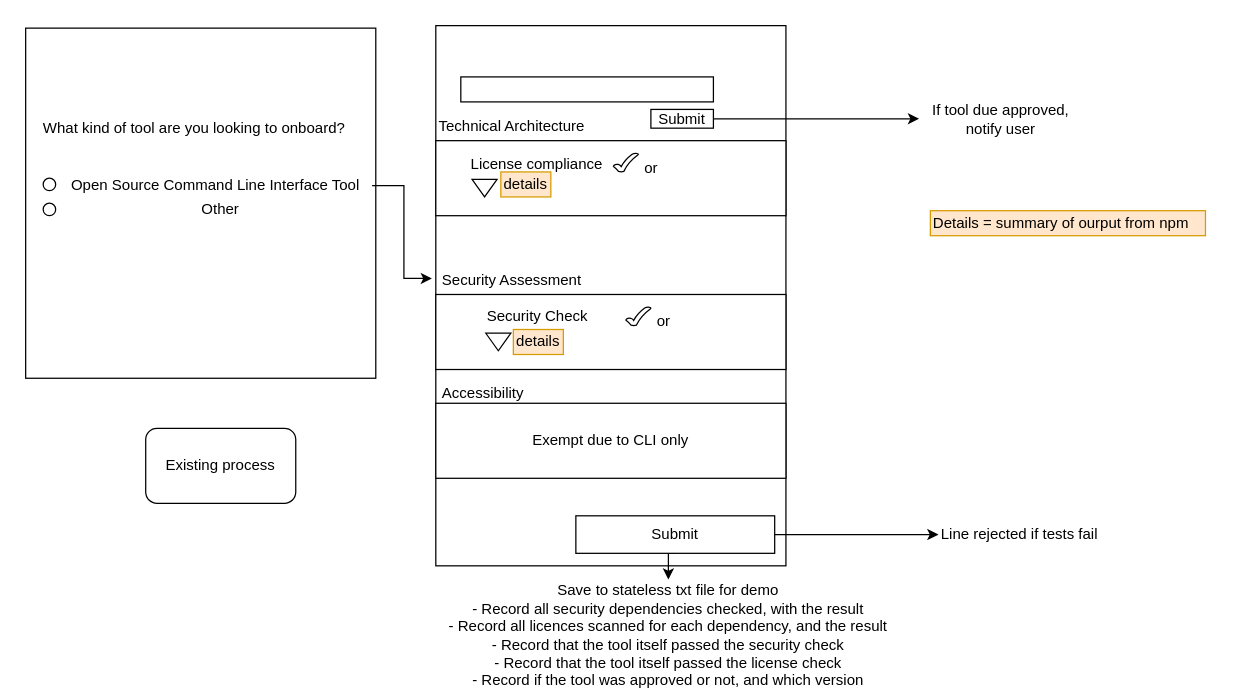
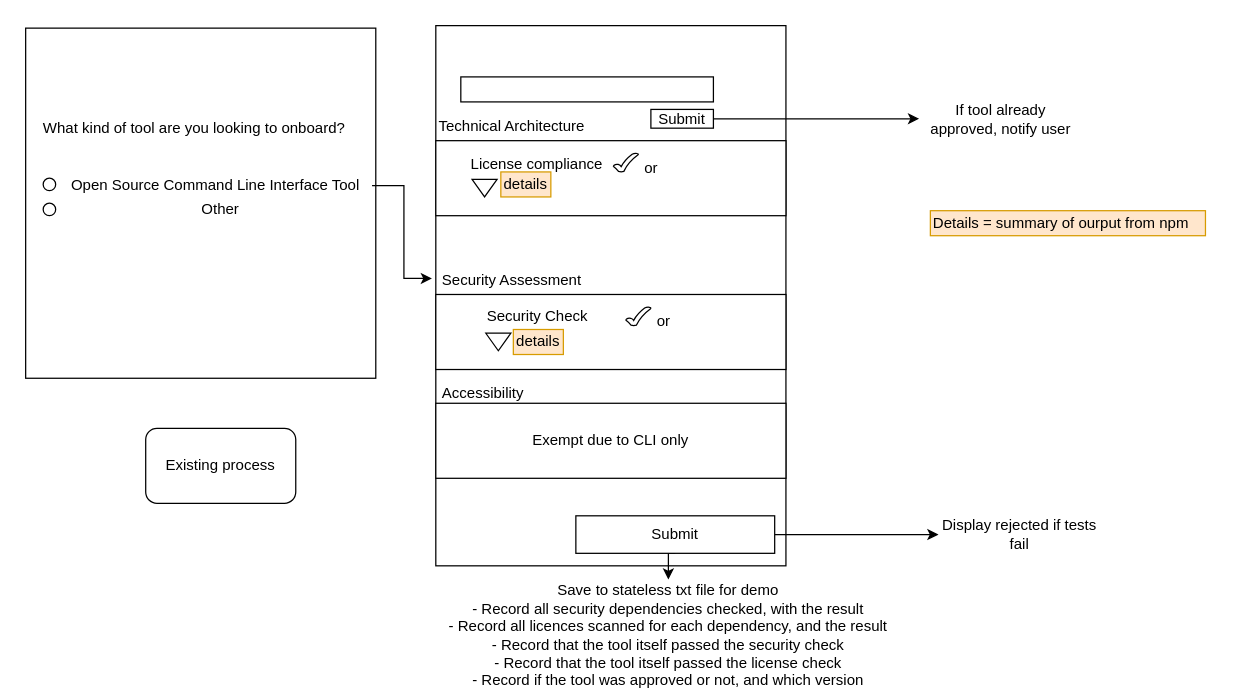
- <mxCell id="29" value="If tool due approved, notify user" style="text;html=1;strokeColor=none;fillColor=none;align=center;verticalAlign=middle;whiteSpace=wrap;rounded=0;" vertex="1" parent="1"><mxGeometry x="734.5" y="84.5" width="130" height="20" as="geometry" /></mxCell>
+ <mxCell id="29" value="If tool already approved, notify user" style="text;html=1;strokeColor=none;fillColor=none;align=center;verticalAlign=middle;whiteSpace=wrap;rounded=0;" vertex="1" parent="1"><mxGeometry x="734.5" y="84.5" width="130" height="20" as="geometry" /></mxCell>
- <mxCell id="28" value="Line rejected if tests fail" style="text;html=1;strokeColor=none;fillColor=none;align=center;verticalAlign=middle;whiteSpace=wrap;rounded=0;" vertex="1" parent="1"><mxGeometry x="750" y="417" width="130" height="20" as="geometry" /></mxCell>
+ <mxCell id="28" value="Display rejected if tests fail" style="text;html=1;strokeColor=none;fillColor=none;align=center;verticalAlign=middle;whiteSpace=wrap;rounded=0;" vertex="1" parent="1"><mxGeometry x="750" y="417" width="130" height="20" as="geometry" /></mxCell>
